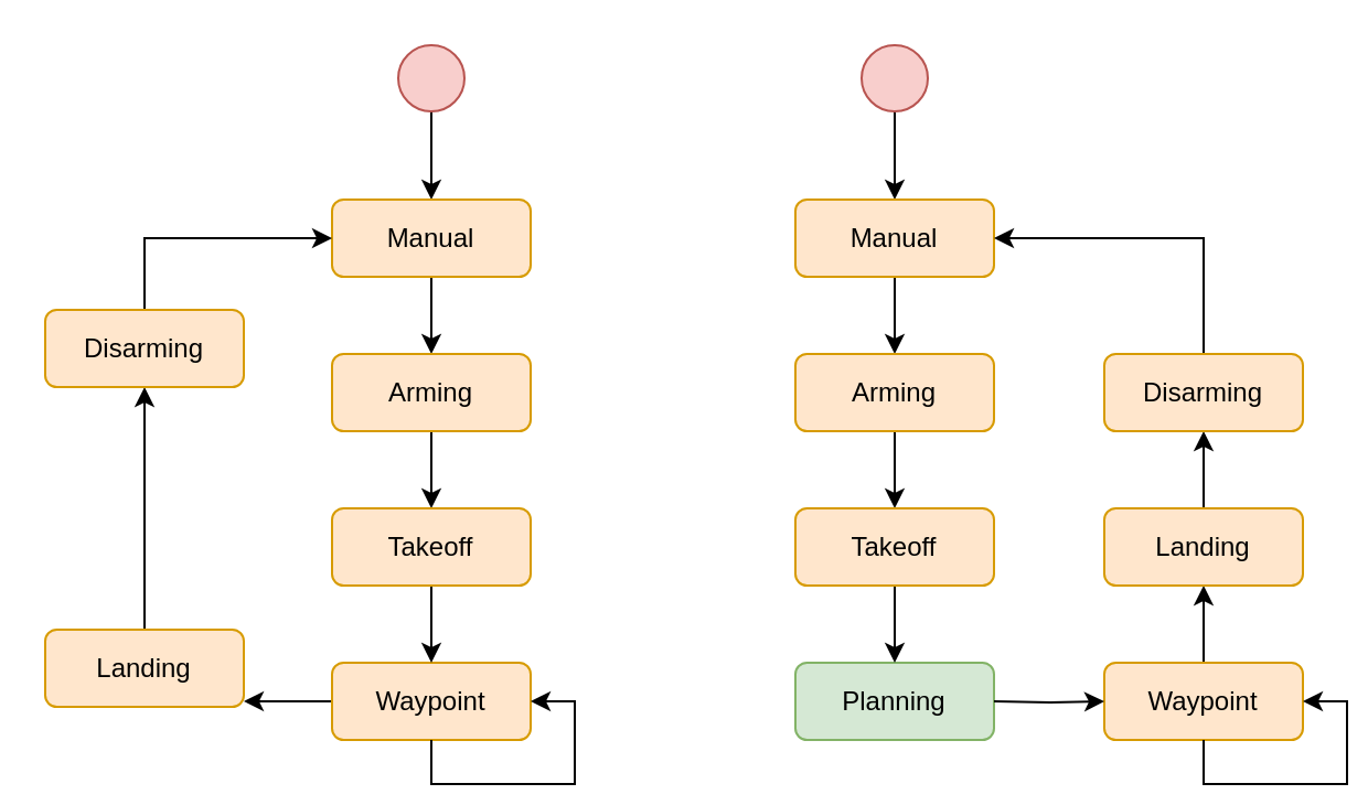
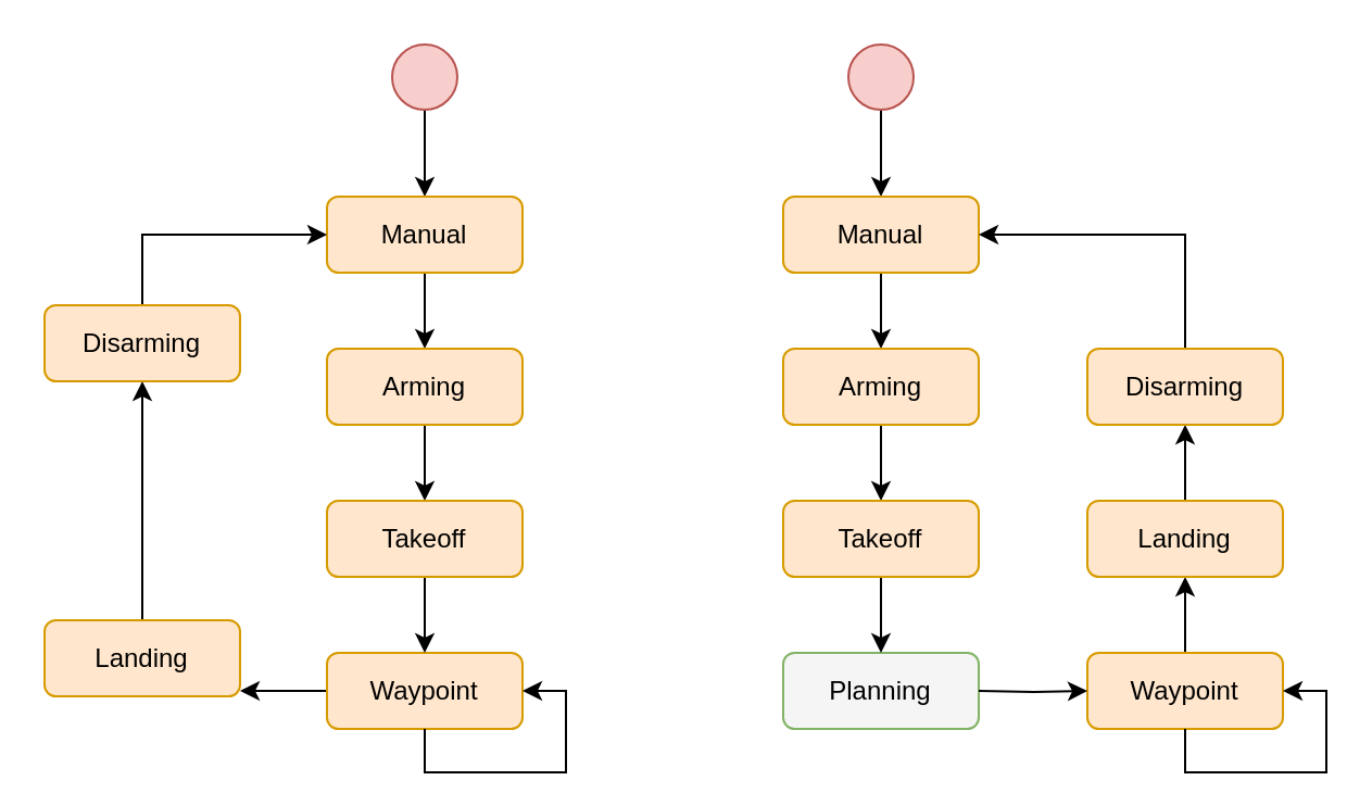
- <mxCell id="16" value="Planning" style="rounded=1;whiteSpace=wrap;html=1;fillColor=#d5e8d4;strokeColor=#82b366;" parent="1" vertex="1"><mxGeometry x="360" y="300" width="90" height="35" as="geometry" /></mxCell>
+ <mxCell id="16" value="Planning" style="rounded=1;whiteSpace=wrap;html=1;fillColor=#f5f5f5;strokeColor=#82b366;" parent="1" vertex="1"><mxGeometry x="360" y="300" width="90" height="35" as="geometry" /></mxCell>
